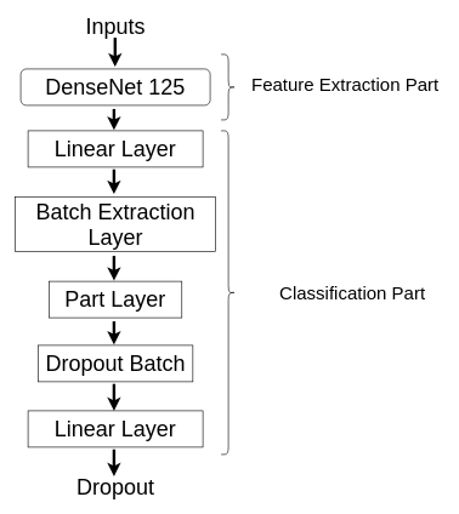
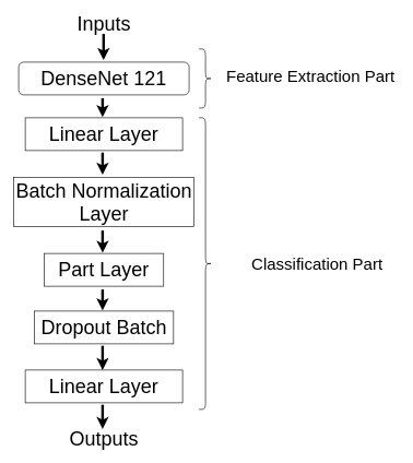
- <mxCell id="2" value="&lt;font style=&quot;font-size: 30px&quot;&gt;DenseNet 125&lt;br&gt;&lt;/font&gt;" style="rounded=1;whiteSpace=wrap;html=1;" vertex="1" parent="1"><mxGeometry x="28" y="94" width="260" height="50" as="geometry" /></mxCell>
+ <mxCell id="2" value="&lt;font style=&quot;font-size: 30px&quot;&gt;DenseNet 121&lt;br&gt;&lt;/font&gt;" style="rounded=1;whiteSpace=wrap;html=1;" vertex="1" parent="1"><mxGeometry x="28" y="94" width="260" height="50" as="geometry" /></mxCell>
- <mxCell id="14" value="&lt;span style=&quot;font-size: 30px&quot;&gt;Batch Extraction Layer&lt;/span&gt;" style="rounded=0;whiteSpace=wrap;html=1;" vertex="1" parent="1"><mxGeometry x="20.5" y="270" width="275" height="75" as="geometry" /></mxCell>
+ <mxCell id="14" value="&lt;span style=&quot;font-size: 30px&quot;&gt;Batch Normalization Layer&lt;/span&gt;" style="rounded=0;whiteSpace=wrap;html=1;" vertex="1" parent="1"><mxGeometry x="20.5" y="270" width="275" height="75" as="geometry" /></mxCell>
- <mxCell id="12" value="&lt;font style=&quot;font-size: 30px&quot;&gt;Dropout&lt;br&gt;&lt;/font&gt;" style="text;html=1;align=center;verticalAlign=middle;resizable=0;points=[];autosize=1;" vertex="1" parent="1"><mxGeometry x="98" y="654" width="120" height="30" as="geometry" /></mxCell>
+ <mxCell id="12" value="&lt;font style=&quot;font-size: 30px&quot;&gt;Outputs&lt;br&gt;&lt;/font&gt;" style="text;html=1;align=center;verticalAlign=middle;resizable=0;points=[];autosize=1;" vertex="1" parent="1"><mxGeometry x="98" y="654" width="120" height="30" as="geometry" /></mxCell>
